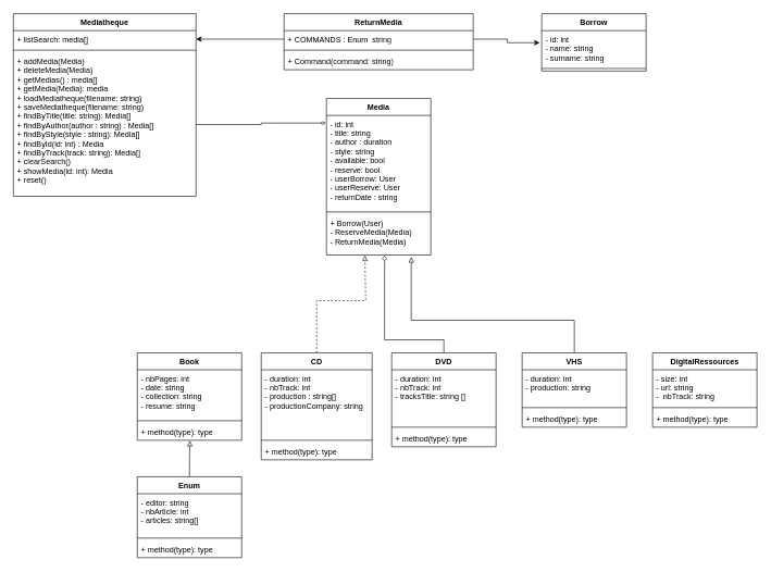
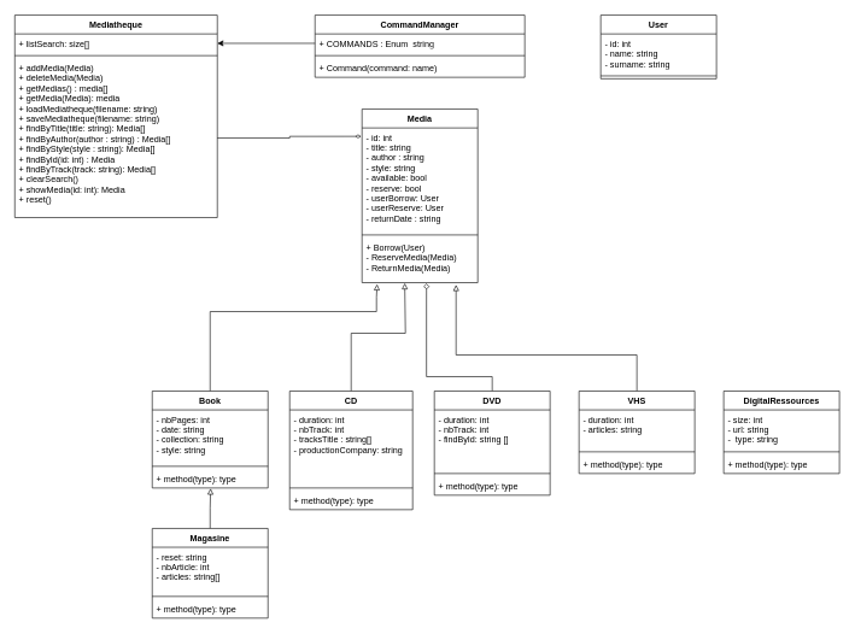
- <mxCell id="42" value="ReturnMedia" style="swimlane;fontStyle=1;align=center;verticalAlign=top;childLayout=stackLayout;horizontal=1;startSize=26;horizontalStack=0;resizeParent=1;resizeParentMax=0;resizeLast=0;collapsible=1;marginBottom=0;whiteSpace=wrap;html=1;" vertex="1" parent="1"><mxGeometry x="435" y="20" width="290" height="86" as="geometry" /></mxCell>
+ <mxCell id="42" value="CommandManager" style="swimlane;fontStyle=1;align=center;verticalAlign=top;childLayout=stackLayout;horizontal=1;startSize=26;horizontalStack=0;resizeParent=1;resizeParentMax=0;resizeLast=0;collapsible=1;marginBottom=0;whiteSpace=wrap;html=1;" vertex="1" parent="1"><mxGeometry x="435" y="20" width="290" height="86" as="geometry" /></mxCell>
- <mxCell id="30" value="Borrow" style="swimlane;fontStyle=1;align=center;verticalAlign=top;childLayout=stackLayout;horizontal=1;startSize=26;horizontalStack=0;resizeParent=1;resizeParentMax=0;resizeLast=0;collapsible=1;marginBottom=0;whiteSpace=wrap;html=1;" vertex="1" parent="1"><mxGeometry x="830" y="20" width="160" height="88" as="geometry" /></mxCell>
+ <mxCell id="30" value="User" style="swimlane;fontStyle=1;align=center;verticalAlign=top;childLayout=stackLayout;horizontal=1;startSize=26;horizontalStack=0;resizeParent=1;resizeParentMax=0;resizeLast=0;collapsible=1;marginBottom=0;whiteSpace=wrap;html=1;" vertex="1" parent="1"><mxGeometry x="830" y="20" width="160" height="88" as="geometry" /></mxCell>
- <mxCell id="3" value="+ listSearch: media[]" style="text;strokeColor=none;fillColor=none;align=left;verticalAlign=top;spacingLeft=4;spacingRight=4;overflow=hidden;rotatable=0;points=[[0,0.5],[1,0.5]];portConstraint=eastwest;" parent="2" vertex="1"><mxGeometry y="26" width="280" height="26" as="geometry" /></mxCell>
+ <mxCell id="3" value="+ listSearch: size[]" style="text;strokeColor=none;fillColor=none;align=left;verticalAlign=top;spacingLeft=4;spacingRight=4;overflow=hidden;rotatable=0;points=[[0,0.5],[1,0.5]];portConstraint=eastwest;" parent="2" vertex="1"><mxGeometry y="26" width="280" height="26" as="geometry" /></mxCell>
- <mxCell id="48" style="edgeStyle=orthogonalEdgeStyle;rounded=0;orthogonalLoop=1;jettySize=auto;html=1;exitX=1;exitY=0.5;exitDx=0;exitDy=0;entryX=-0.019;entryY=0.343;entryDx=0;entryDy=0;entryPerimeter=0;" edge="1" parent="1" source="43" target="31"><mxGeometry relative="1" as="geometry" /></mxCell>
- <mxCell id="45" value="+ Command(command: string)" style="text;strokeColor=none;fillColor=none;align=left;verticalAlign=top;spacingLeft=4;spacingRight=4;overflow=hidden;rotatable=0;points=[[0,0.5],[1,0.5]];portConstraint=eastwest;whiteSpace=wrap;html=1;" vertex="1" parent="42"><mxGeometry y="60" width="290" height="26" as="geometry" /></mxCell>
+ <mxCell id="45" value="+ Command(command: name)" style="text;strokeColor=none;fillColor=none;align=left;verticalAlign=top;spacingLeft=4;spacingRight=4;overflow=hidden;rotatable=0;points=[[0,0.5],[1,0.5]];portConstraint=eastwest;whiteSpace=wrap;html=1;" vertex="1" parent="42"><mxGeometry y="60" width="290" height="26" as="geometry" /></mxCell>
- <mxCell id="7" value="- id: int&#10;- title: string&#10;- author : duration &#10;- style: string&#10;- available: bool&#10;- reserve: bool&#10;- userBorrow: User&#10;- userReserve: User&#10;- returnDate : string&#10;" style="text;strokeColor=none;fillColor=none;align=left;verticalAlign=top;spacingLeft=4;spacingRight=4;overflow=hidden;rotatable=0;points=[[0,0.5],[1,0.5]];portConstraint=eastwest;" parent="6" vertex="1"><mxGeometry y="26" width="160" height="144" as="geometry" /></mxCell>
+ <mxCell id="7" value="- id: int&#10;- title: string&#10;- author : string &#10;- style: string&#10;- available: bool&#10;- reserve: bool&#10;- userBorrow: User&#10;- userReserve: User&#10;- returnDate : string&#10;" style="text;strokeColor=none;fillColor=none;align=left;verticalAlign=top;spacingLeft=4;spacingRight=4;overflow=hidden;rotatable=0;points=[[0,0.5],[1,0.5]];portConstraint=eastwest;" parent="6" vertex="1"><mxGeometry y="26" width="160" height="144" as="geometry" /></mxCell>
+ <mxCell id="10" style="edgeStyle=orthogonalEdgeStyle;rounded=0;orthogonalLoop=1;jettySize=auto;html=1;exitX=0.5;exitY=0;exitDx=0;exitDy=0;endArrow=block;endFill=0;entryX=0.13;entryY=1.034;entryDx=0;entryDy=0;entryPerimeter=0;" edge="1" parent="1" source="11" target="9"><mxGeometry relative="1" as="geometry"><mxPoint x="480" y="410" as="targetPoint" /><Array as="points"><mxPoint x="290" y="430" /><mxPoint x="520" y="430" /><mxPoint x="520" y="410" /><mxPoint x="521" y="410" /></Array></mxGeometry></mxCell>
- <mxCell id="15" style="edgeStyle=orthogonalEdgeStyle;rounded=0;orthogonalLoop=1;jettySize=auto;html=1;exitX=0.5;exitY=0;exitDx=0;exitDy=0;endArrow=block;endFill=0;entryX=0.369;entryY=1.01;entryDx=0;entryDy=0;entryPerimeter=0;dashed=1;" edge="1" parent="1" source="16" target="9"><mxGeometry relative="1" as="geometry"><mxPoint x="560" y="410" as="targetPoint" /><Array as="points"><mxPoint x="485" y="460" /><mxPoint x="560" y="460" /><mxPoint x="560" y="391" /></Array></mxGeometry></mxCell>
+ <mxCell id="15" style="edgeStyle=orthogonalEdgeStyle;rounded=0;orthogonalLoop=1;jettySize=auto;html=1;exitX=0.5;exitY=0;exitDx=0;exitDy=0;endArrow=block;endFill=0;entryX=0.369;entryY=1.01;entryDx=0;entryDy=0;entryPerimeter=0;" edge="1" parent="1" source="16" target="9"><mxGeometry relative="1" as="geometry"><mxPoint x="560" y="410" as="targetPoint" /><Array as="points"><mxPoint x="485" y="460" /><mxPoint x="560" y="460" /><mxPoint x="560" y="391" /></Array></mxGeometry></mxCell>
- <mxCell id="12" value="- nbPages: int&#10;- date: string&#10;- collection: string&#10;- resume: string" style="text;strokeColor=none;fillColor=none;align=left;verticalAlign=top;spacingLeft=4;spacingRight=4;overflow=hidden;rotatable=0;points=[[0,0.5],[1,0.5]];portConstraint=eastwest;" parent="11" vertex="1"><mxGeometry y="26" width="160" height="74" as="geometry" /></mxCell>
+ <mxCell id="12" value="- nbPages: int&#10;- date: string&#10;- collection: string&#10;- style: string" style="text;strokeColor=none;fillColor=none;align=left;verticalAlign=top;spacingLeft=4;spacingRight=4;overflow=hidden;rotatable=0;points=[[0,0.5],[1,0.5]];portConstraint=eastwest;" parent="11" vertex="1"><mxGeometry y="26" width="160" height="74" as="geometry" /></mxCell>
- <mxCell id="17" value="- duration: int&#10;- nbTrack: int&#10;- production : string[]&#10;- productionCompany: string" style="text;strokeColor=none;fillColor=none;align=left;verticalAlign=top;spacingLeft=4;spacingRight=4;overflow=hidden;rotatable=0;points=[[0,0.5],[1,0.5]];portConstraint=eastwest;" vertex="1" parent="16"><mxGeometry y="26" width="170" height="104" as="geometry" /></mxCell>
+ <mxCell id="17" value="- duration: int&#10;- nbTrack: int&#10;- tracksTitle : string[]&#10;- productionCompany: string" style="text;strokeColor=none;fillColor=none;align=left;verticalAlign=top;spacingLeft=4;spacingRight=4;overflow=hidden;rotatable=0;points=[[0,0.5],[1,0.5]];portConstraint=eastwest;" vertex="1" parent="16"><mxGeometry y="26" width="170" height="104" as="geometry" /></mxCell>
- <mxCell id="22" value="- duration: int&#10;- nbTrack: int&#10;- tracksTitle: string []" style="text;strokeColor=none;fillColor=none;align=left;verticalAlign=top;spacingLeft=4;spacingRight=4;overflow=hidden;rotatable=0;points=[[0,0.5],[1,0.5]];portConstraint=eastwest;" vertex="1" parent="21"><mxGeometry y="26" width="160" height="84" as="geometry" /></mxCell>
+ <mxCell id="22" value="- duration: int&#10;- nbTrack: int&#10;- findById: string []" style="text;strokeColor=none;fillColor=none;align=left;verticalAlign=top;spacingLeft=4;spacingRight=4;overflow=hidden;rotatable=0;points=[[0,0.5],[1,0.5]];portConstraint=eastwest;" vertex="1" parent="21"><mxGeometry y="26" width="160" height="84" as="geometry" /></mxCell>
- <mxCell id="27" value="- duration: int&#10;- production: string" style="text;strokeColor=none;fillColor=none;align=left;verticalAlign=top;spacingLeft=4;spacingRight=4;overflow=hidden;rotatable=0;points=[[0,0.5],[1,0.5]];portConstraint=eastwest;" vertex="1" parent="26"><mxGeometry y="26" width="160" height="54" as="geometry" /></mxCell>
+ <mxCell id="27" value="- duration: int&#10;- articles: string" style="text;strokeColor=none;fillColor=none;align=left;verticalAlign=top;spacingLeft=4;spacingRight=4;overflow=hidden;rotatable=0;points=[[0,0.5],[1,0.5]];portConstraint=eastwest;" vertex="1" parent="26"><mxGeometry y="26" width="160" height="54" as="geometry" /></mxCell>
- <mxCell id="39" value="- size: int&#10;- url: string&#10;-  nbTrack: string" style="text;strokeColor=none;fillColor=none;align=left;verticalAlign=top;spacingLeft=4;spacingRight=4;overflow=hidden;rotatable=0;points=[[0,0.5],[1,0.5]];portConstraint=eastwest;" vertex="1" parent="38"><mxGeometry y="26" width="160" height="54" as="geometry" /></mxCell>
+ <mxCell id="39" value="- size: int&#10;- url: string&#10;-  type: string" style="text;strokeColor=none;fillColor=none;align=left;verticalAlign=top;spacingLeft=4;spacingRight=4;overflow=hidden;rotatable=0;points=[[0,0.5],[1,0.5]];portConstraint=eastwest;" vertex="1" parent="38"><mxGeometry y="26" width="160" height="54" as="geometry" /></mxCell>
- <mxCell id="34" value="Enum" style="swimlane;fontStyle=1;align=center;verticalAlign=top;childLayout=stackLayout;horizontal=1;startSize=26;horizontalStack=0;resizeParent=1;resizeParentMax=0;resizeLast=0;collapsible=1;marginBottom=0;" vertex="1" parent="1"><mxGeometry x="210" y="730" width="160" height="124" as="geometry" /></mxCell>
+ <mxCell id="34" value="Magasine" style="swimlane;fontStyle=1;align=center;verticalAlign=top;childLayout=stackLayout;horizontal=1;startSize=26;horizontalStack=0;resizeParent=1;resizeParentMax=0;resizeLast=0;collapsible=1;marginBottom=0;" vertex="1" parent="1"><mxGeometry x="210" y="730" width="160" height="124" as="geometry" /></mxCell>
- <mxCell id="35" value="- editor: string&#10;- nbArticle: int&#10;- articles: string[]" style="text;strokeColor=none;fillColor=none;align=left;verticalAlign=top;spacingLeft=4;spacingRight=4;overflow=hidden;rotatable=0;points=[[0,0.5],[1,0.5]];portConstraint=eastwest;" vertex="1" parent="34"><mxGeometry y="26" width="160" height="64" as="geometry" /></mxCell>
+ <mxCell id="35" value="- reset: string&#10;- nbArticle: int&#10;- articles: string[]" style="text;strokeColor=none;fillColor=none;align=left;verticalAlign=top;spacingLeft=4;spacingRight=4;overflow=hidden;rotatable=0;points=[[0,0.5],[1,0.5]];portConstraint=eastwest;" vertex="1" parent="34"><mxGeometry y="26" width="160" height="64" as="geometry" /></mxCell>
